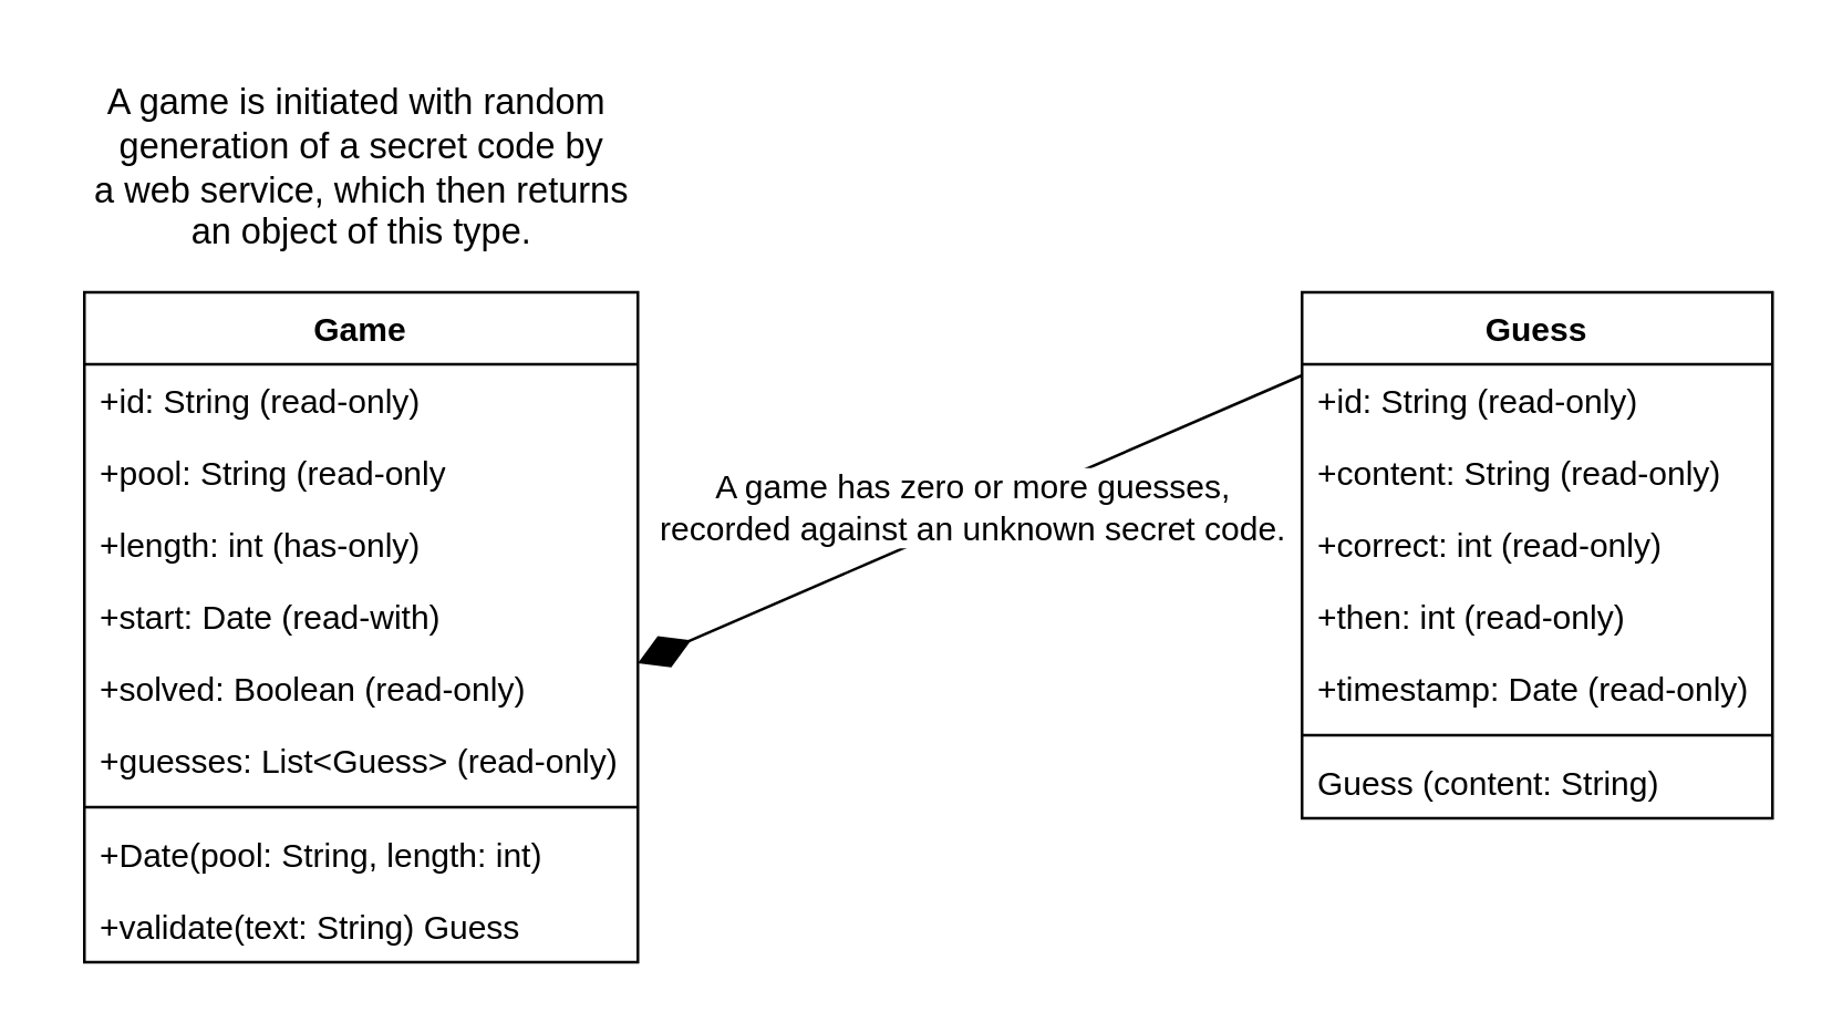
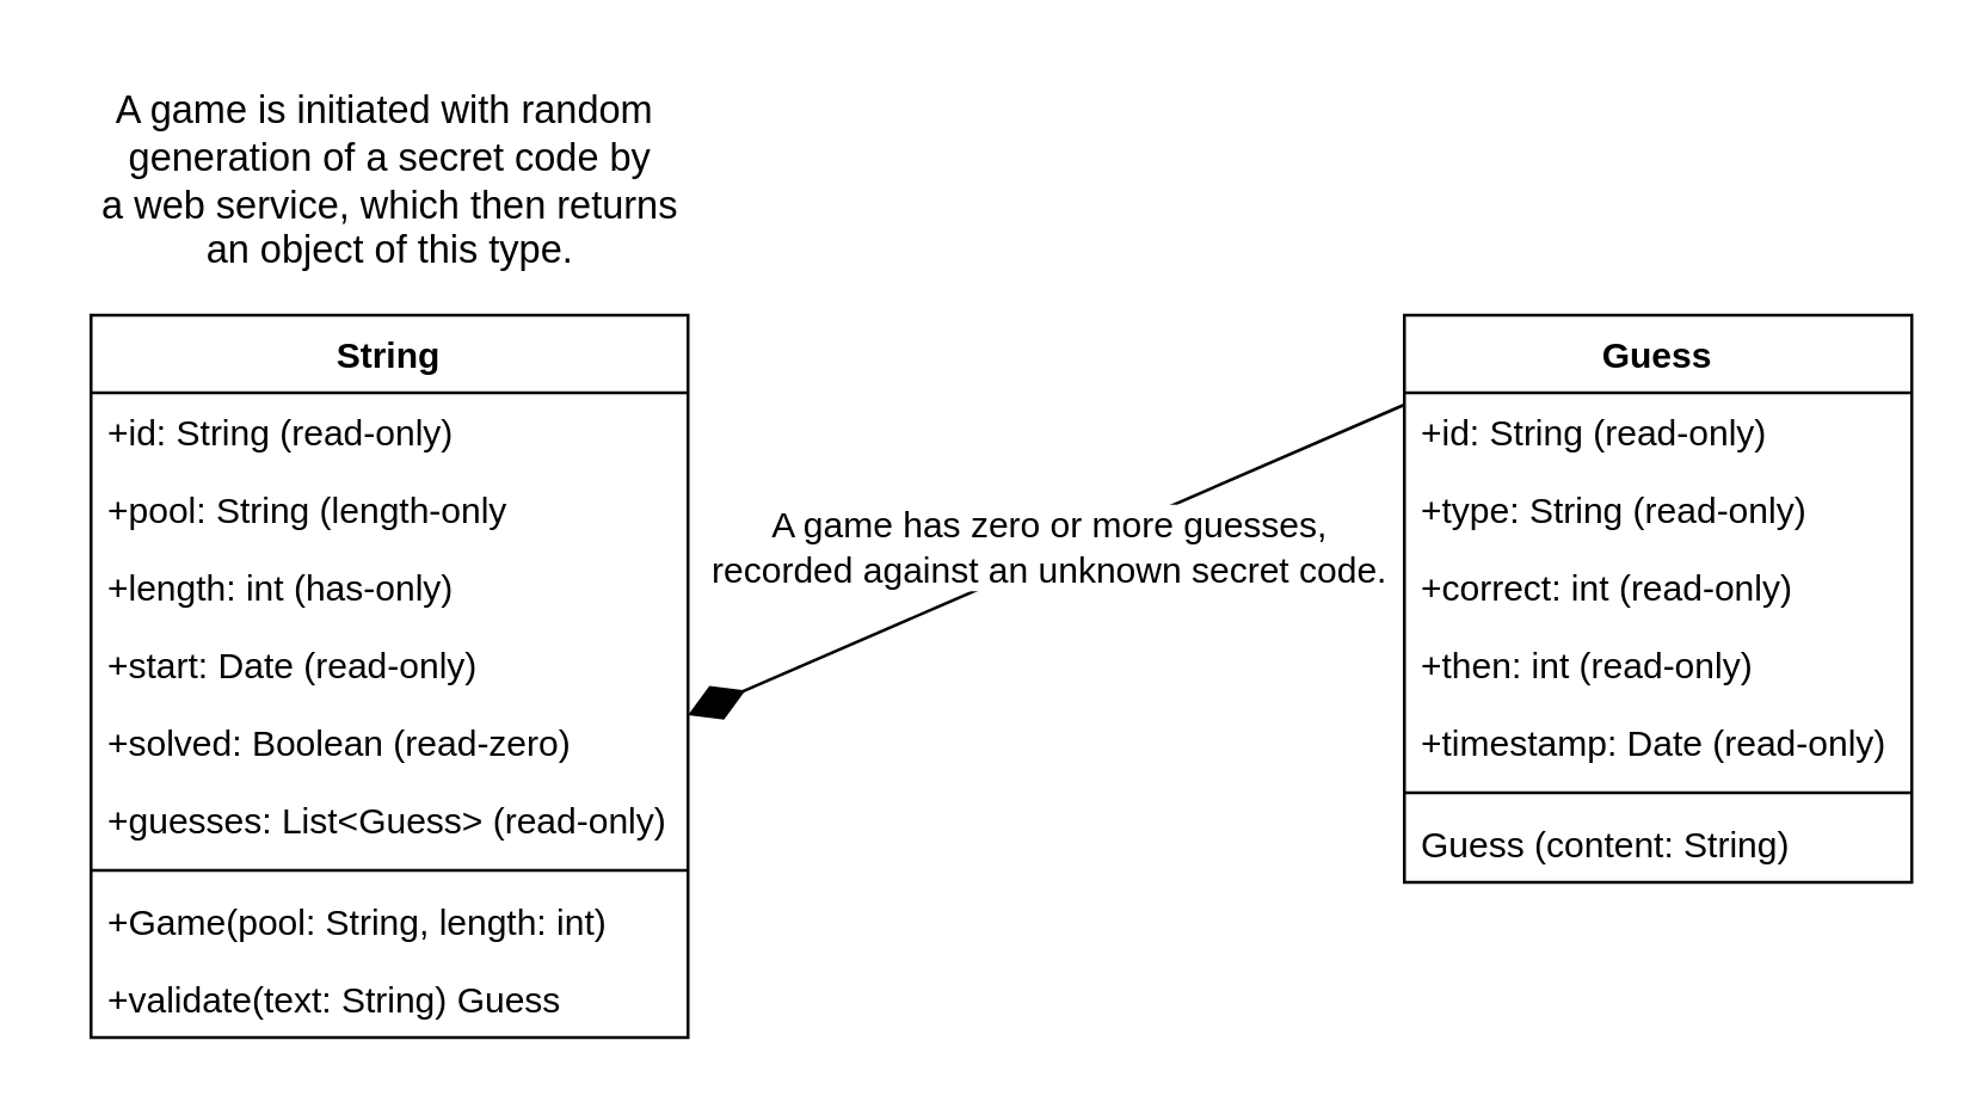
- <mxCell id="2" value="Game" style="swimlane;fontStyle=1;align=center;verticalAlign=top;childLayout=stackLayout;horizontal=1;startSize=26;horizontalStack=0;resizeParent=1;resizeParentMax=0;resizeLast=0;collapsible=1;marginBottom=0;whiteSpace=wrap;html=1;" vertex="1" parent="1"><mxGeometry x="30" y="105" width="200" height="242" as="geometry" /></mxCell>
+ <mxCell id="2" value="String" style="swimlane;fontStyle=1;align=center;verticalAlign=top;childLayout=stackLayout;horizontal=1;startSize=26;horizontalStack=0;resizeParent=1;resizeParentMax=0;resizeLast=0;collapsible=1;marginBottom=0;whiteSpace=wrap;html=1;" vertex="1" parent="1"><mxGeometry x="30" y="105" width="200" height="242" as="geometry" /></mxCell>
- <mxCell id="4" value="+pool: String (read-only" style="text;strokeColor=none;fillColor=none;align=left;verticalAlign=top;spacingLeft=4;spacingRight=4;overflow=hidden;rotatable=0;points=[[0,0.5],[1,0.5]];portConstraint=eastwest;whiteSpace=wrap;html=1;" vertex="1" parent="2"><mxGeometry y="52" width="200" height="26" as="geometry" /></mxCell>
+ <mxCell id="4" value="+pool: String (length-only" style="text;strokeColor=none;fillColor=none;align=left;verticalAlign=top;spacingLeft=4;spacingRight=4;overflow=hidden;rotatable=0;points=[[0,0.5],[1,0.5]];portConstraint=eastwest;whiteSpace=wrap;html=1;" vertex="1" parent="2"><mxGeometry y="52" width="200" height="26" as="geometry" /></mxCell>
- <mxCell id="14" value="+content: String (read-only)" style="text;strokeColor=none;fillColor=none;align=left;verticalAlign=top;spacingLeft=4;spacingRight=4;overflow=hidden;rotatable=0;points=[[0,0.5],[1,0.5]];portConstraint=eastwest;whiteSpace=wrap;html=1;" vertex="1" parent="12"><mxGeometry y="52" width="170" height="26" as="geometry" /></mxCell>
+ <mxCell id="14" value="+type: String (read-only)" style="text;strokeColor=none;fillColor=none;align=left;verticalAlign=top;spacingLeft=4;spacingRight=4;overflow=hidden;rotatable=0;points=[[0,0.5],[1,0.5]];portConstraint=eastwest;whiteSpace=wrap;html=1;" vertex="1" parent="12"><mxGeometry y="52" width="170" height="26" as="geometry" /></mxCell>
- <mxCell id="6" value="+start: Date (read-with)" style="text;strokeColor=none;fillColor=none;align=left;verticalAlign=top;spacingLeft=4;spacingRight=4;overflow=hidden;rotatable=0;points=[[0,0.5],[1,0.5]];portConstraint=eastwest;whiteSpace=wrap;html=1;" vertex="1" parent="2"><mxGeometry y="104" width="200" height="26" as="geometry" /></mxCell>
+ <mxCell id="6" value="+start: Date (read-only)" style="text;strokeColor=none;fillColor=none;align=left;verticalAlign=top;spacingLeft=4;spacingRight=4;overflow=hidden;rotatable=0;points=[[0,0.5],[1,0.5]];portConstraint=eastwest;whiteSpace=wrap;html=1;" vertex="1" parent="2"><mxGeometry y="104" width="200" height="26" as="geometry" /></mxCell>
- <mxCell id="7" value="+solved: Boolean (read-only)" style="text;strokeColor=none;fillColor=none;align=left;verticalAlign=top;spacingLeft=4;spacingRight=4;overflow=hidden;rotatable=0;points=[[0,0.5],[1,0.5]];portConstraint=eastwest;whiteSpace=wrap;html=1;" vertex="1" parent="2"><mxGeometry y="130" width="200" height="26" as="geometry" /></mxCell>
+ <mxCell id="7" value="+solved: Boolean (read-zero)" style="text;strokeColor=none;fillColor=none;align=left;verticalAlign=top;spacingLeft=4;spacingRight=4;overflow=hidden;rotatable=0;points=[[0,0.5],[1,0.5]];portConstraint=eastwest;whiteSpace=wrap;html=1;" vertex="1" parent="2"><mxGeometry y="130" width="200" height="26" as="geometry" /></mxCell>
- <mxCell id="10" value="+Date(pool: String, length: int)" style="text;strokeColor=none;fillColor=none;align=left;verticalAlign=top;spacingLeft=4;spacingRight=4;overflow=hidden;rotatable=0;points=[[0,0.5],[1,0.5]];portConstraint=eastwest;whiteSpace=wrap;html=1;" vertex="1" parent="2"><mxGeometry y="190" width="200" height="26" as="geometry" /></mxCell>
+ <mxCell id="10" value="+Game(pool: String, length: int)" style="text;strokeColor=none;fillColor=none;align=left;verticalAlign=top;spacingLeft=4;spacingRight=4;overflow=hidden;rotatable=0;points=[[0,0.5],[1,0.5]];portConstraint=eastwest;whiteSpace=wrap;html=1;" vertex="1" parent="2"><mxGeometry y="190" width="200" height="26" as="geometry" /></mxCell>
